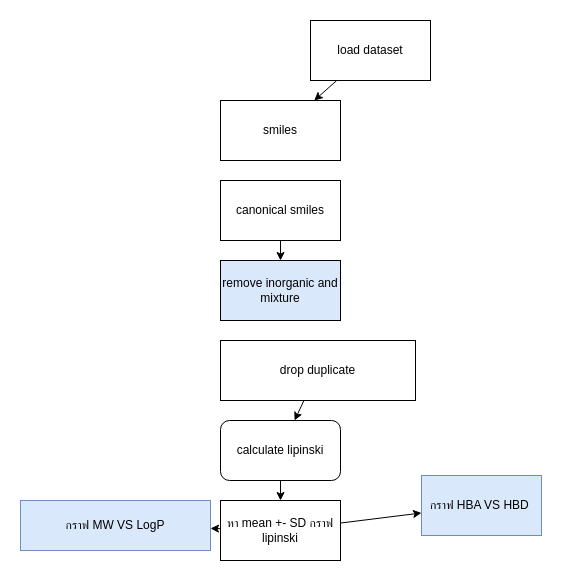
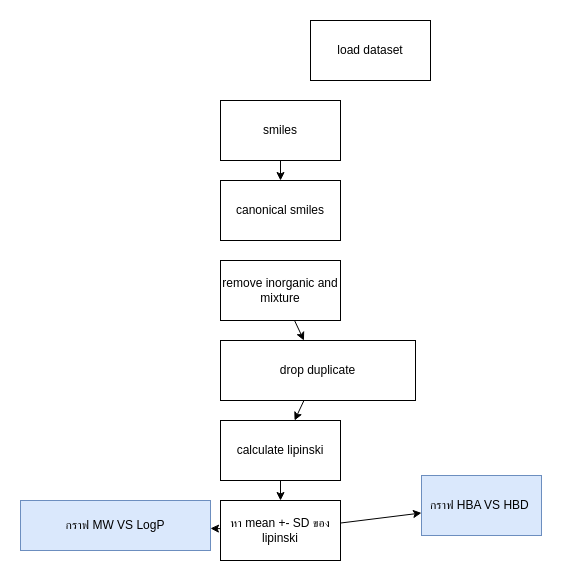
- <mxCell id="2" value="" style="edgeStyle=none;html=1;" parent="1" source="3" target="5" edge="1"><mxGeometry relative="1" as="geometry"><mxPoint x="280" y="160" as="targetPoint" /></mxGeometry></mxCell>
+ <mxCell id="4" value="" style="edgeStyle=none;html=1;" parent="1" source="5" target="7" edge="1"><mxGeometry relative="1" as="geometry"><mxPoint x="280" y="270" as="targetPoint" /></mxGeometry></mxCell>
- <mxCell id="6" value="" style="edgeStyle=none;html=1;" parent="1" source="7" target="9" edge="1"><mxGeometry relative="1" as="geometry" /></mxCell>
- <mxCell id="9" value="remove inorganic and mixture" style="rounded=0;whiteSpace=wrap;html=1;fillColor=#dae8fc;" parent="1" vertex="1"><mxGeometry x="220" y="260" width="120" height="60" as="geometry" /></mxCell>
+ <mxCell id="9" value="remove inorganic and mixture" style="rounded=0;whiteSpace=wrap;html=1;" parent="1" vertex="1"><mxGeometry x="220" y="260" width="120" height="60" as="geometry" /></mxCell>
+ <mxCell id="8" value="" style="edgeStyle=none;html=1;" parent="1" source="9" target="11" edge="1"><mxGeometry relative="1" as="geometry" /></mxCell>
- <mxCell id="13" value="calculate lipinski" style="whiteSpace=wrap;html=1;rounded=1;" parent="1" vertex="1"><mxGeometry x="220" y="420" width="120" height="60" as="geometry" /></mxCell>
+ <mxCell id="13" value="calculate lipinski" style="rounded=0;whiteSpace=wrap;html=1;" parent="1" vertex="1"><mxGeometry x="220" y="420" width="120" height="60" as="geometry" /></mxCell>
- <mxCell id="16" value="หา mean +- SD กราฟ lipinski" style="whiteSpace=wrap;html=1;rounded=0;" parent="1" vertex="1"><mxGeometry x="220" y="500" width="120" height="60" as="geometry" /></mxCell>
+ <mxCell id="16" value="หา mean +- SD ของ lipinski" style="whiteSpace=wrap;html=1;rounded=0;" parent="1" vertex="1"><mxGeometry x="220" y="500" width="120" height="60" as="geometry" /></mxCell>
